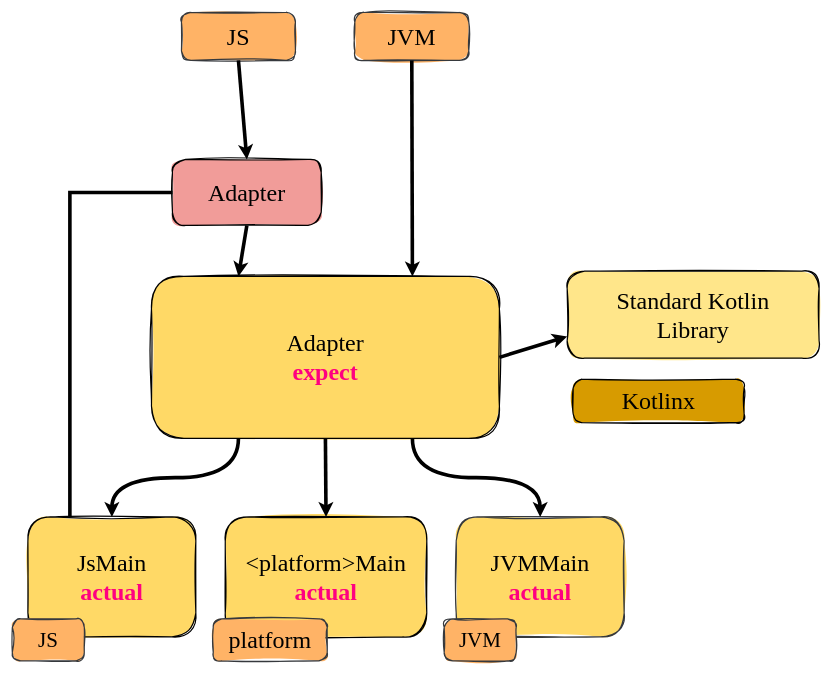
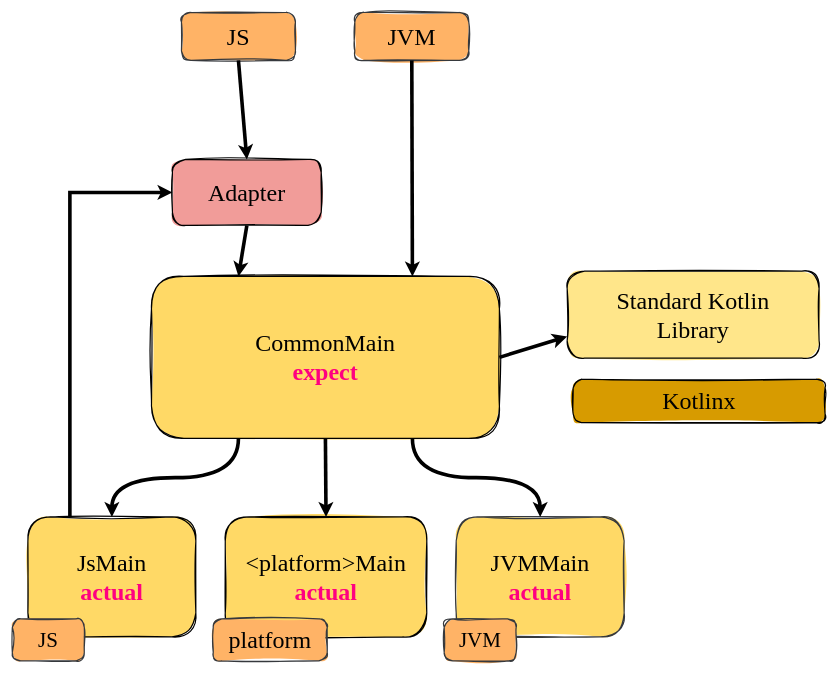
- <mxCell id="21" value="" style="endArrow=none;html=1;rounded=0;strokeWidth=6;entryX=0;entryY=0.5;entryDx=0;entryDy=0;targetPerimeterSpacing=0;edgeStyle=orthogonalEdgeStyle;exitX=0.25;exitY=0;exitDx=0;exitDy=0;" edge="1" parent="1" source="4" target="13"><mxGeometry width="50" height="50" relative="1" as="geometry"><mxPoint x="-42" y="440" as="sourcePoint" /><mxPoint x="196" y="871" as="targetPoint" /></mxGeometry></mxCell>
+ <mxCell id="21" value="" style="endArrow=classic;html=1;rounded=0;strokeWidth=6;entryX=0;entryY=0.5;entryDx=0;entryDy=0;targetPerimeterSpacing=0;edgeStyle=orthogonalEdgeStyle;exitX=0.25;exitY=0;exitDx=0;exitDy=0;" edge="1" parent="1" source="4" target="13"><mxGeometry width="50" height="50" relative="1" as="geometry"><mxPoint x="-42" y="440" as="sourcePoint" /><mxPoint x="196" y="871" as="targetPoint" /></mxGeometry></mxCell>
- <mxCell id="2" value="&lt;font style=&quot;font-size: 40px;&quot;&gt;&lt;font data-font-src=&quot;https://fonts.googleapis.com/css?family=Kalam&quot;&gt;&lt;font face=&quot;Comic Sans MS&quot; style=&quot;&quot;&gt;Adapter&lt;br&gt;&lt;/font&gt;&lt;font style=&quot;font-family: Kalam; font-weight: bold;&quot; color=&quot;#ff0080&quot;&gt;expect&lt;/font&gt;&lt;/font&gt;&lt;br&gt;&lt;/font&gt;" style="rounded=1;whiteSpace=wrap;html=1;fillColor=#FFD966;strokeColor=#000000;strokeWidth=2;arcSize=20;fillStyle=solid;shadow=0;sketch=1;curveFitting=1;jiggle=2;" vertex="1" parent="1"><mxGeometry x="252" y="460" width="580" height="270" as="geometry" /></mxCell>
+ <mxCell id="2" value="&lt;font style=&quot;font-size: 40px;&quot;&gt;&lt;font data-font-src=&quot;https://fonts.googleapis.com/css?family=Kalam&quot;&gt;&lt;font face=&quot;Comic Sans MS&quot; style=&quot;&quot;&gt;CommonMain&lt;br&gt;&lt;/font&gt;&lt;font style=&quot;font-family: Kalam; font-weight: bold;&quot; color=&quot;#ff0080&quot;&gt;expect&lt;/font&gt;&lt;/font&gt;&lt;br&gt;&lt;/font&gt;" style="rounded=1;whiteSpace=wrap;html=1;fillColor=#FFD966;strokeColor=#000000;strokeWidth=2;arcSize=20;fillStyle=solid;shadow=0;sketch=1;curveFitting=1;jiggle=2;" vertex="1" parent="1"><mxGeometry x="252" y="460" width="580" height="270" as="geometry" /></mxCell>
- <mxCell id="12" value="&lt;font style=&quot;font-size: 40px;&quot;&gt;&lt;font face=&quot;Comic Sans MS&quot;&gt;Kotlinx&lt;/font&gt;&lt;br&gt;&lt;/font&gt;" style="rounded=1;whiteSpace=wrap;html=1;fillColor=#D79B00;strokeColor=#000000;strokeWidth=2;arcSize=20;fillStyle=solid;shadow=0;sketch=1;curveFitting=1;jiggle=2;" vertex="1" parent="1"><mxGeometry x="955" y="631.25" width="285" height="72.5" as="geometry" /></mxCell>
+ <mxCell id="12" value="&lt;font style=&quot;font-size: 40px;&quot;&gt;&lt;font face=&quot;Comic Sans MS&quot;&gt;Kotlinx&lt;/font&gt;&lt;br&gt;&lt;/font&gt;" style="rounded=1;whiteSpace=wrap;html=1;fillColor=#D79B00;strokeColor=#000000;strokeWidth=2;arcSize=20;fillStyle=solid;shadow=0;sketch=1;curveFitting=1;jiggle=2;" vertex="1" parent="1"><mxGeometry x="955" y="631.25" width="420" height="72.5" as="geometry" /></mxCell>
